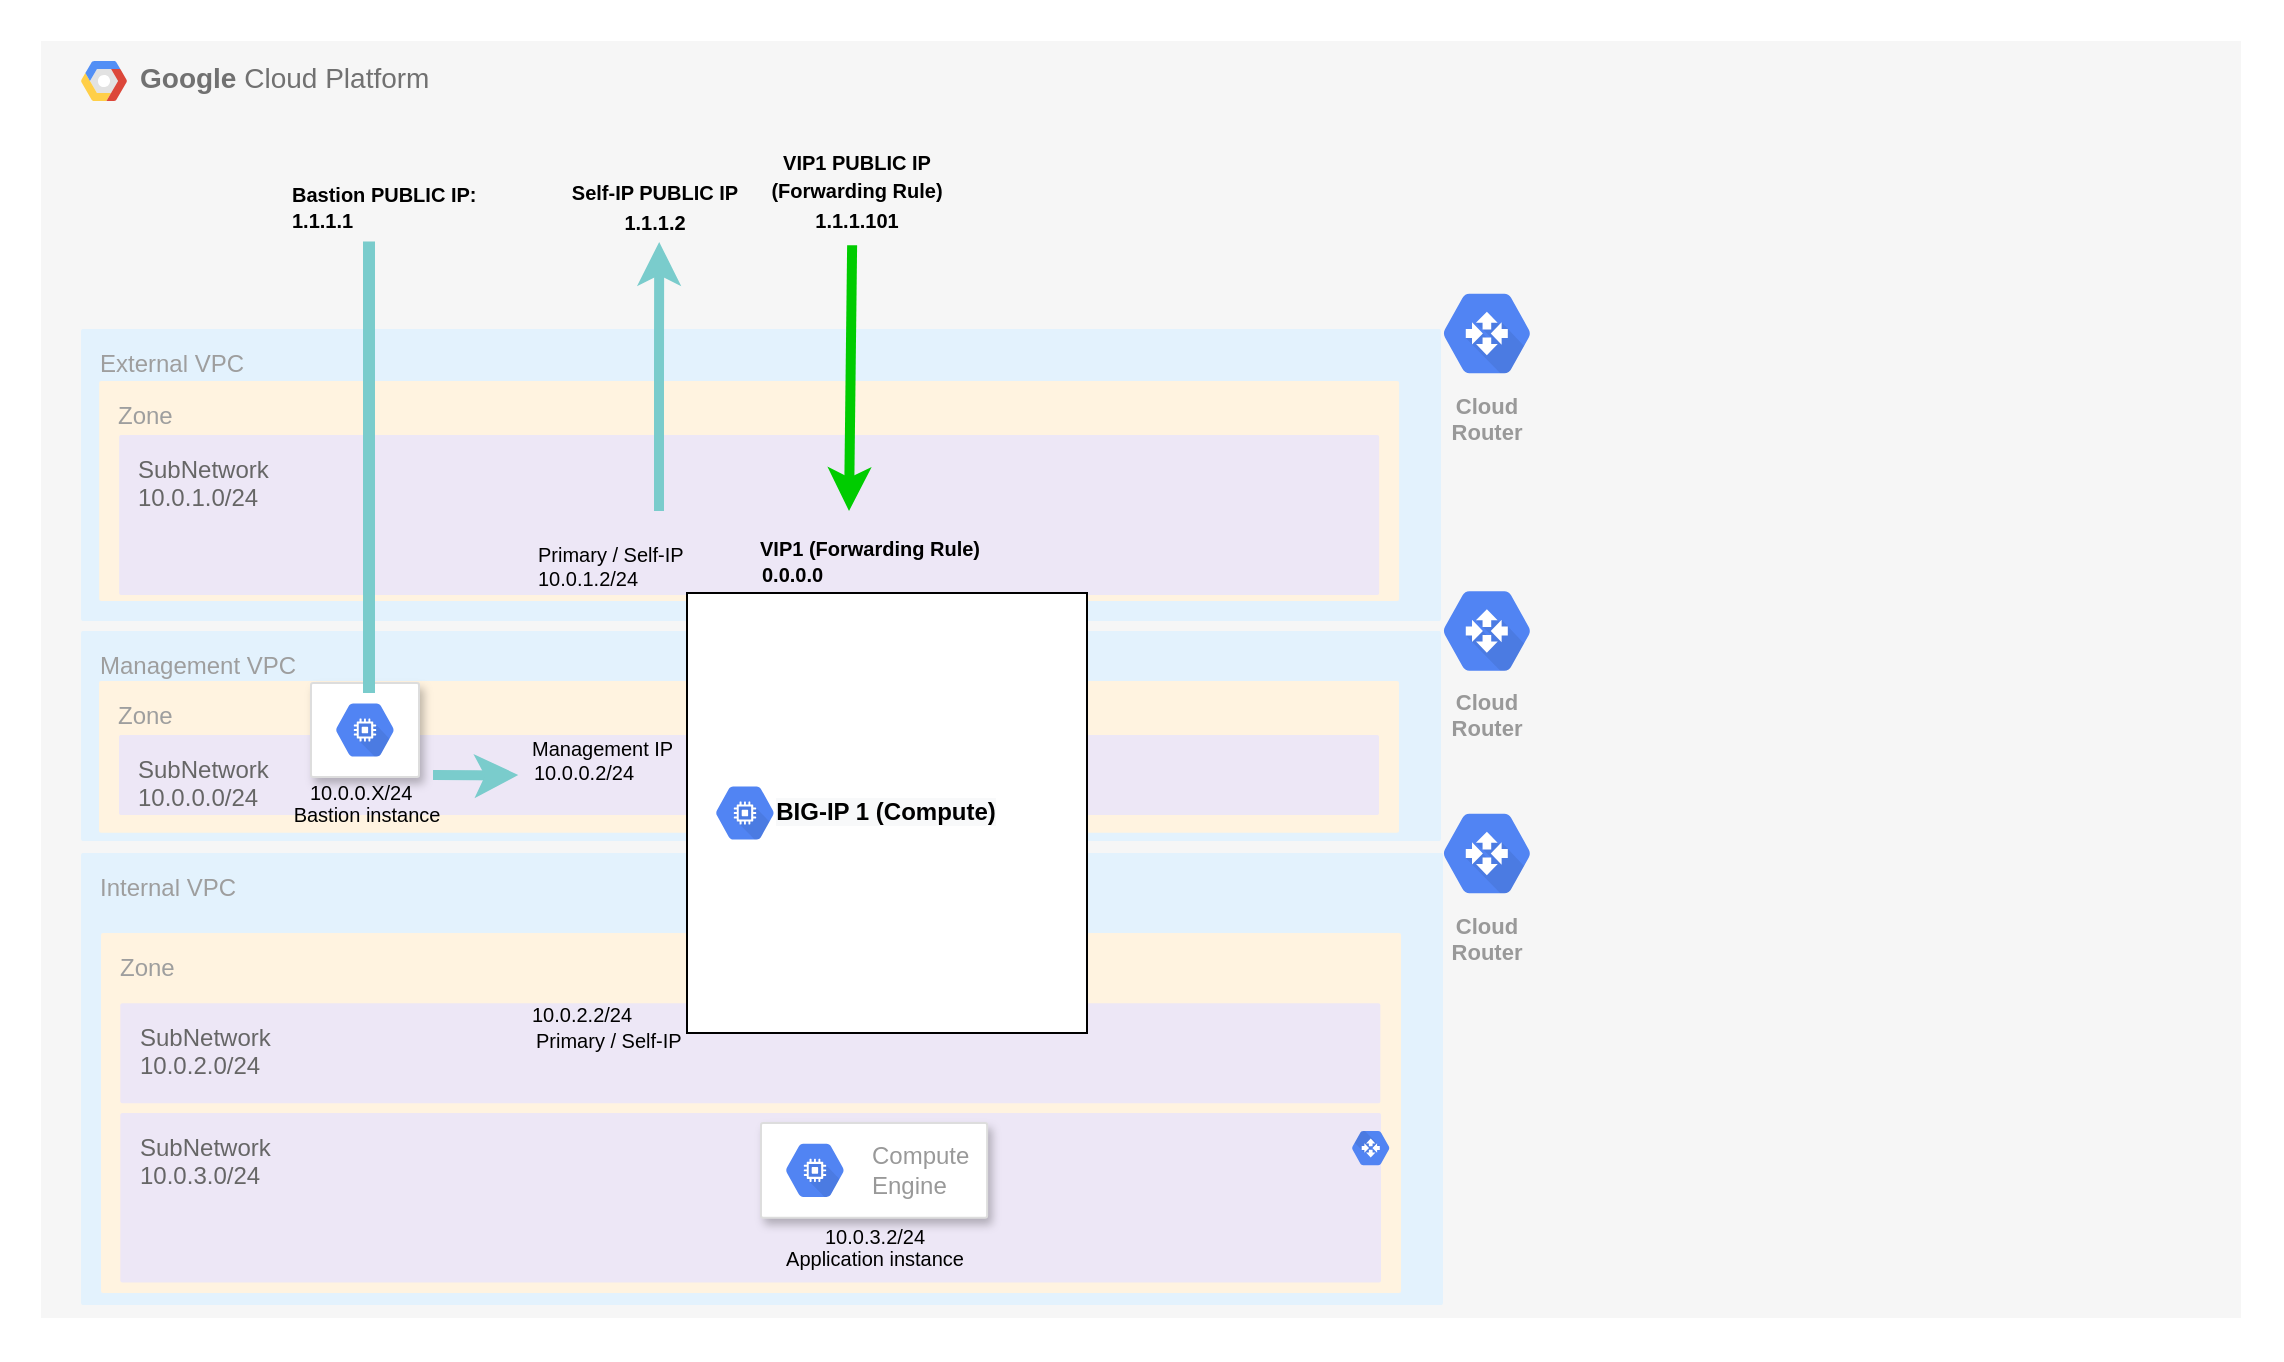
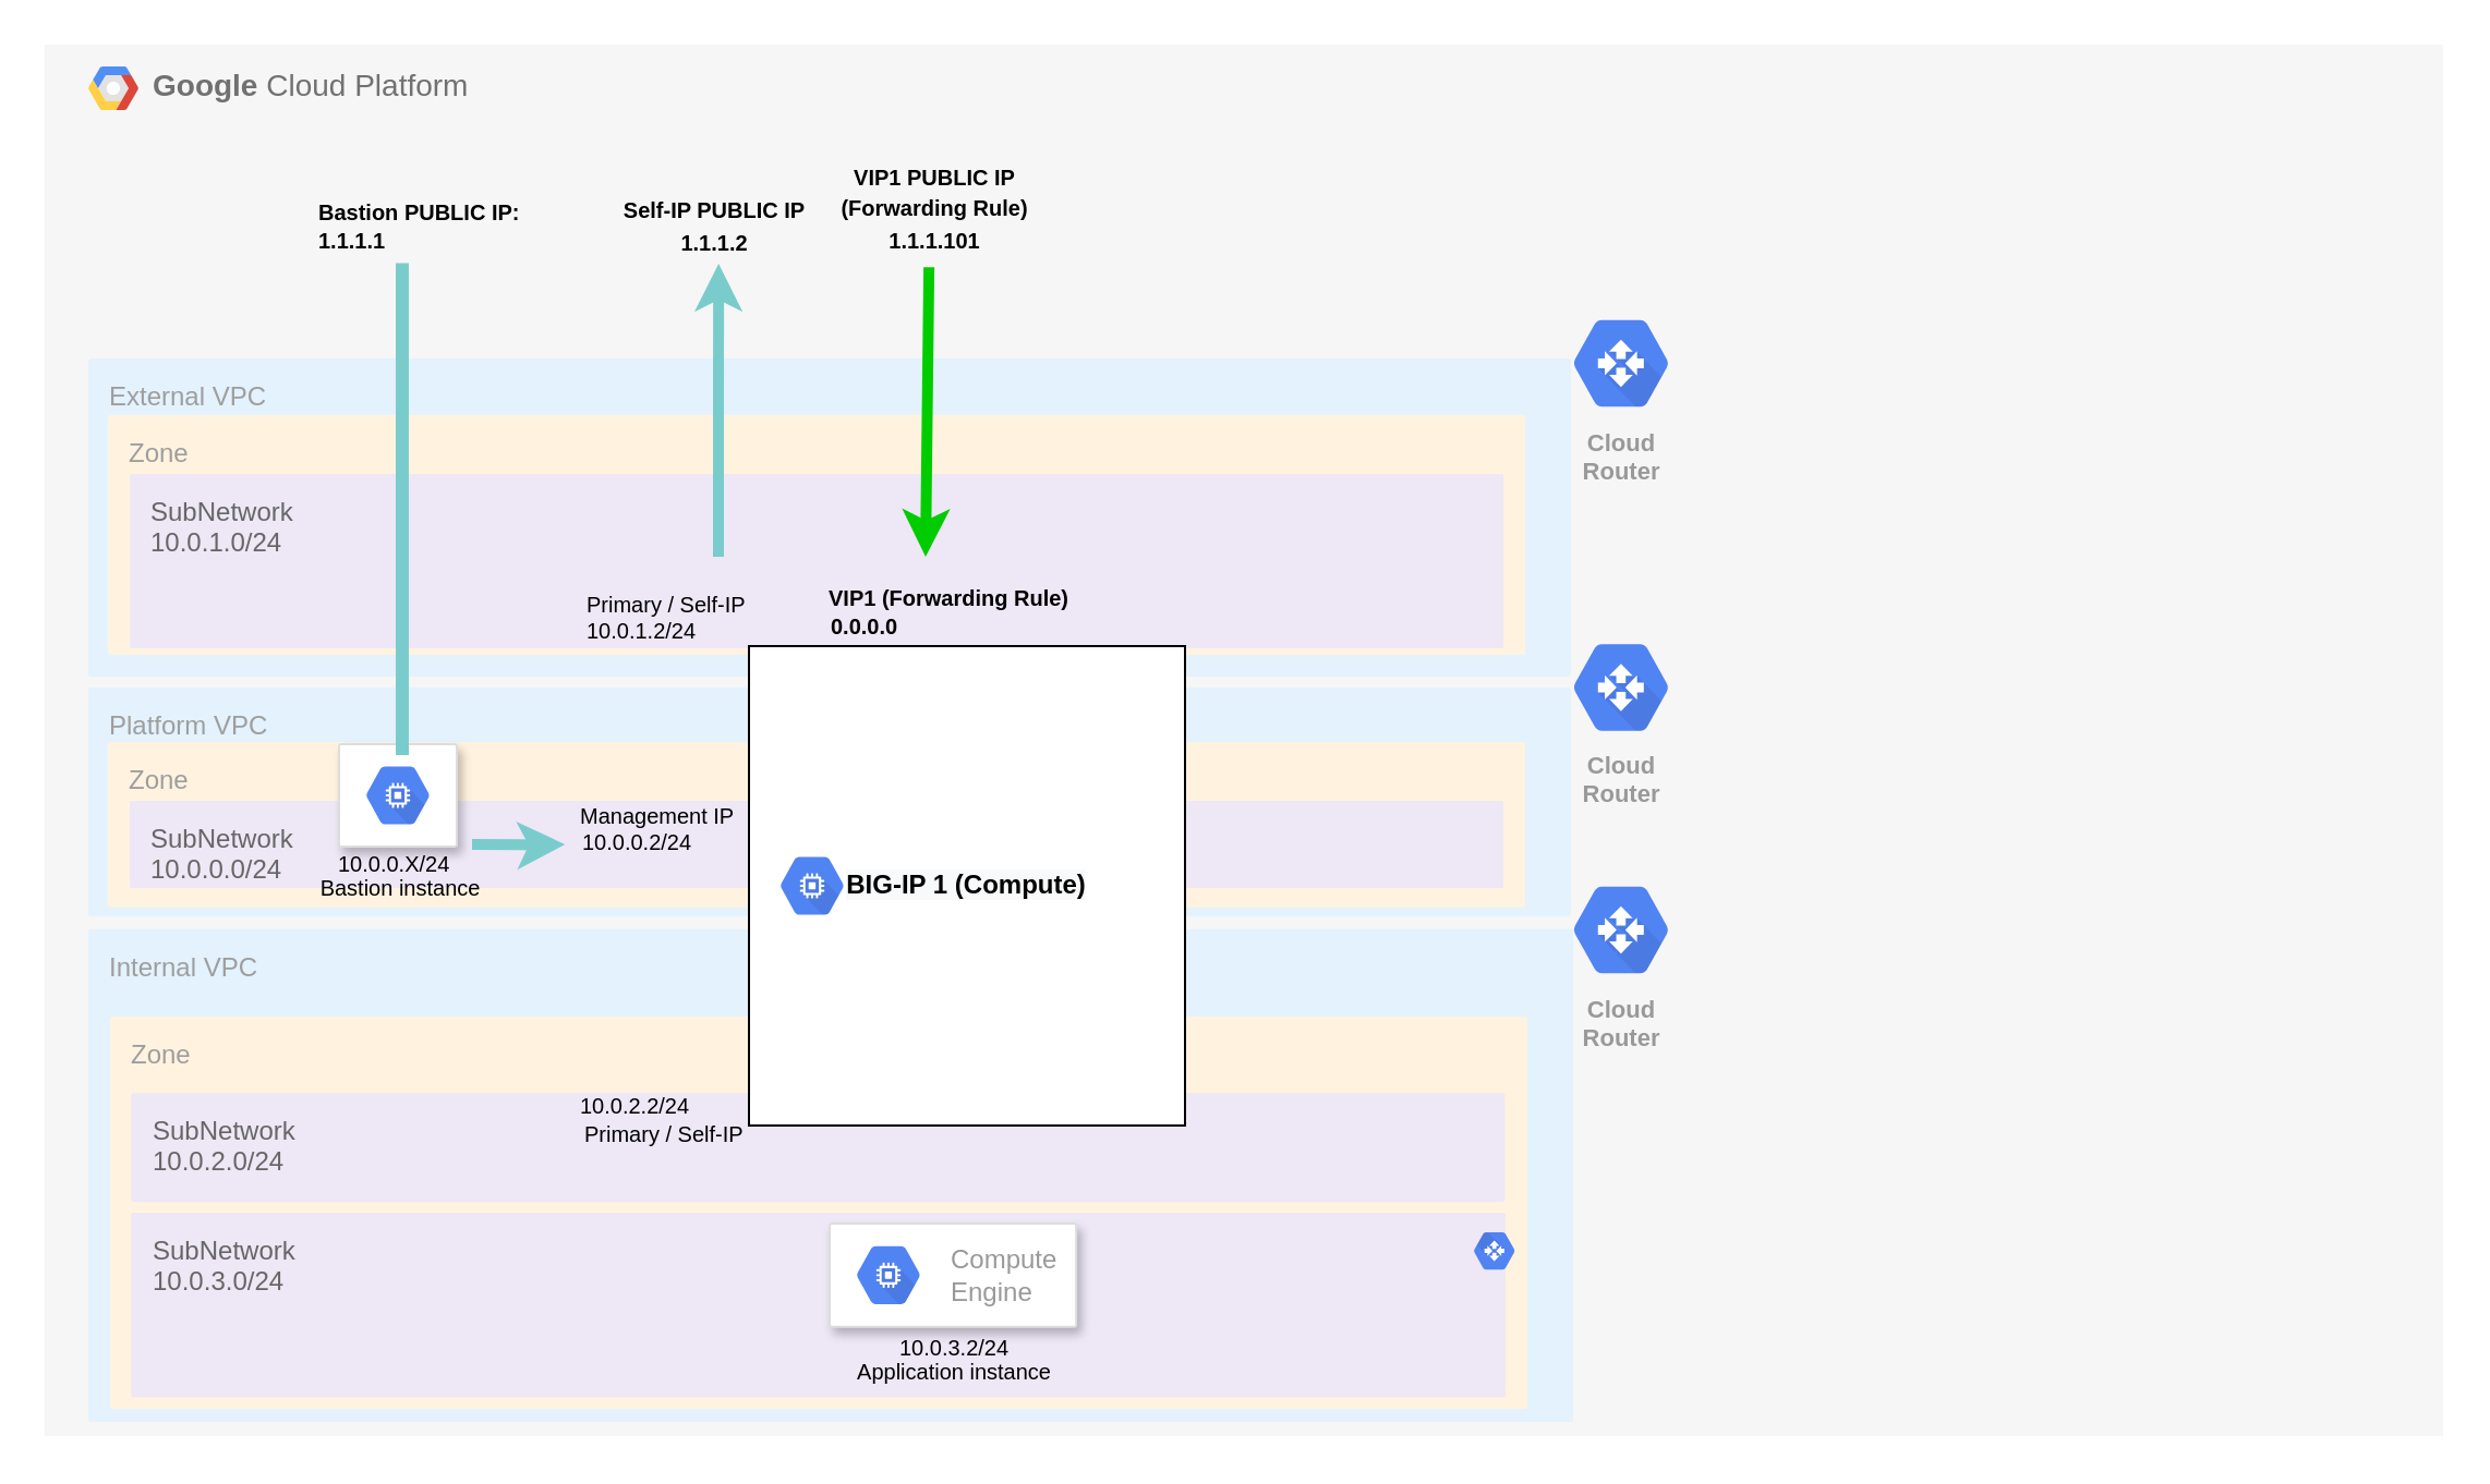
- <mxCell id="8" value="Management VPC" style="points=[[0,0,0],[0.25,0,0],[0.5,0,0],[0.75,0,0],[1,0,0],[1,0.25,0],[1,0.5,0],[1,0.75,0],[1,1,0],[0.75,1,0],[0.5,1,0],[0.25,1,0],[0,1,0],[0,0.75,0],[0,0.5,0],[0,0.25,0]];rounded=1;absoluteArcSize=1;arcSize=2;html=1;strokeColor=none;gradientColor=none;shadow=0;dashed=0;fontSize=12;fontColor=#9E9E9E;align=left;verticalAlign=top;spacing=10;spacingTop=-4;fillColor=#E3F2FD;" parent="2" vertex="1"><mxGeometry x="20" y="295" width="680" height="105" as="geometry" /></mxCell>
+ <mxCell id="8" value="Platform VPC" style="points=[[0,0,0],[0.25,0,0],[0.5,0,0],[0.75,0,0],[1,0,0],[1,0.25,0],[1,0.5,0],[1,0.75,0],[1,1,0],[0.75,1,0],[0.5,1,0],[0.25,1,0],[0,1,0],[0,0.75,0],[0,0.5,0],[0,0.25,0]];rounded=1;absoluteArcSize=1;arcSize=2;html=1;strokeColor=none;gradientColor=none;shadow=0;dashed=0;fontSize=12;fontColor=#9E9E9E;align=left;verticalAlign=top;spacing=10;spacingTop=-4;fillColor=#E3F2FD;" parent="2" vertex="1"><mxGeometry x="20" y="295" width="680" height="105" as="geometry" /></mxCell>
